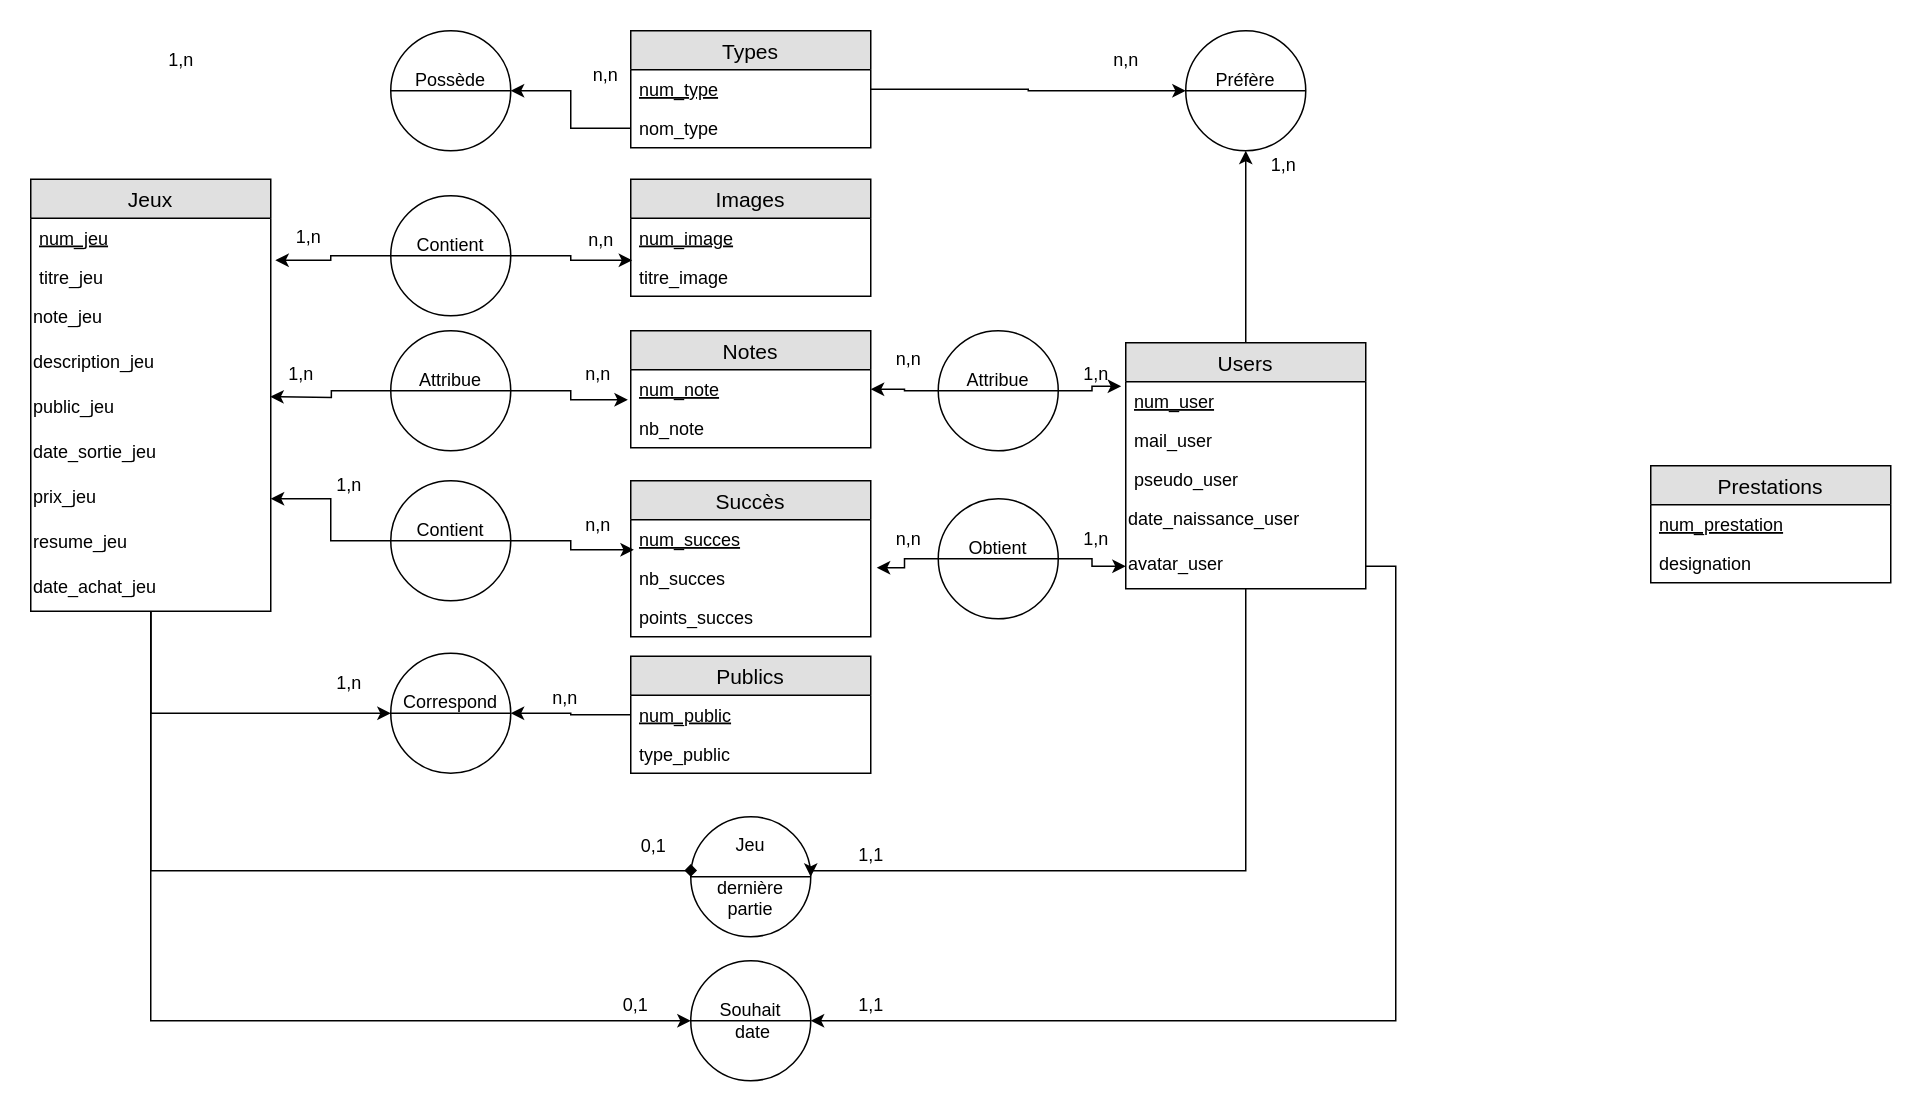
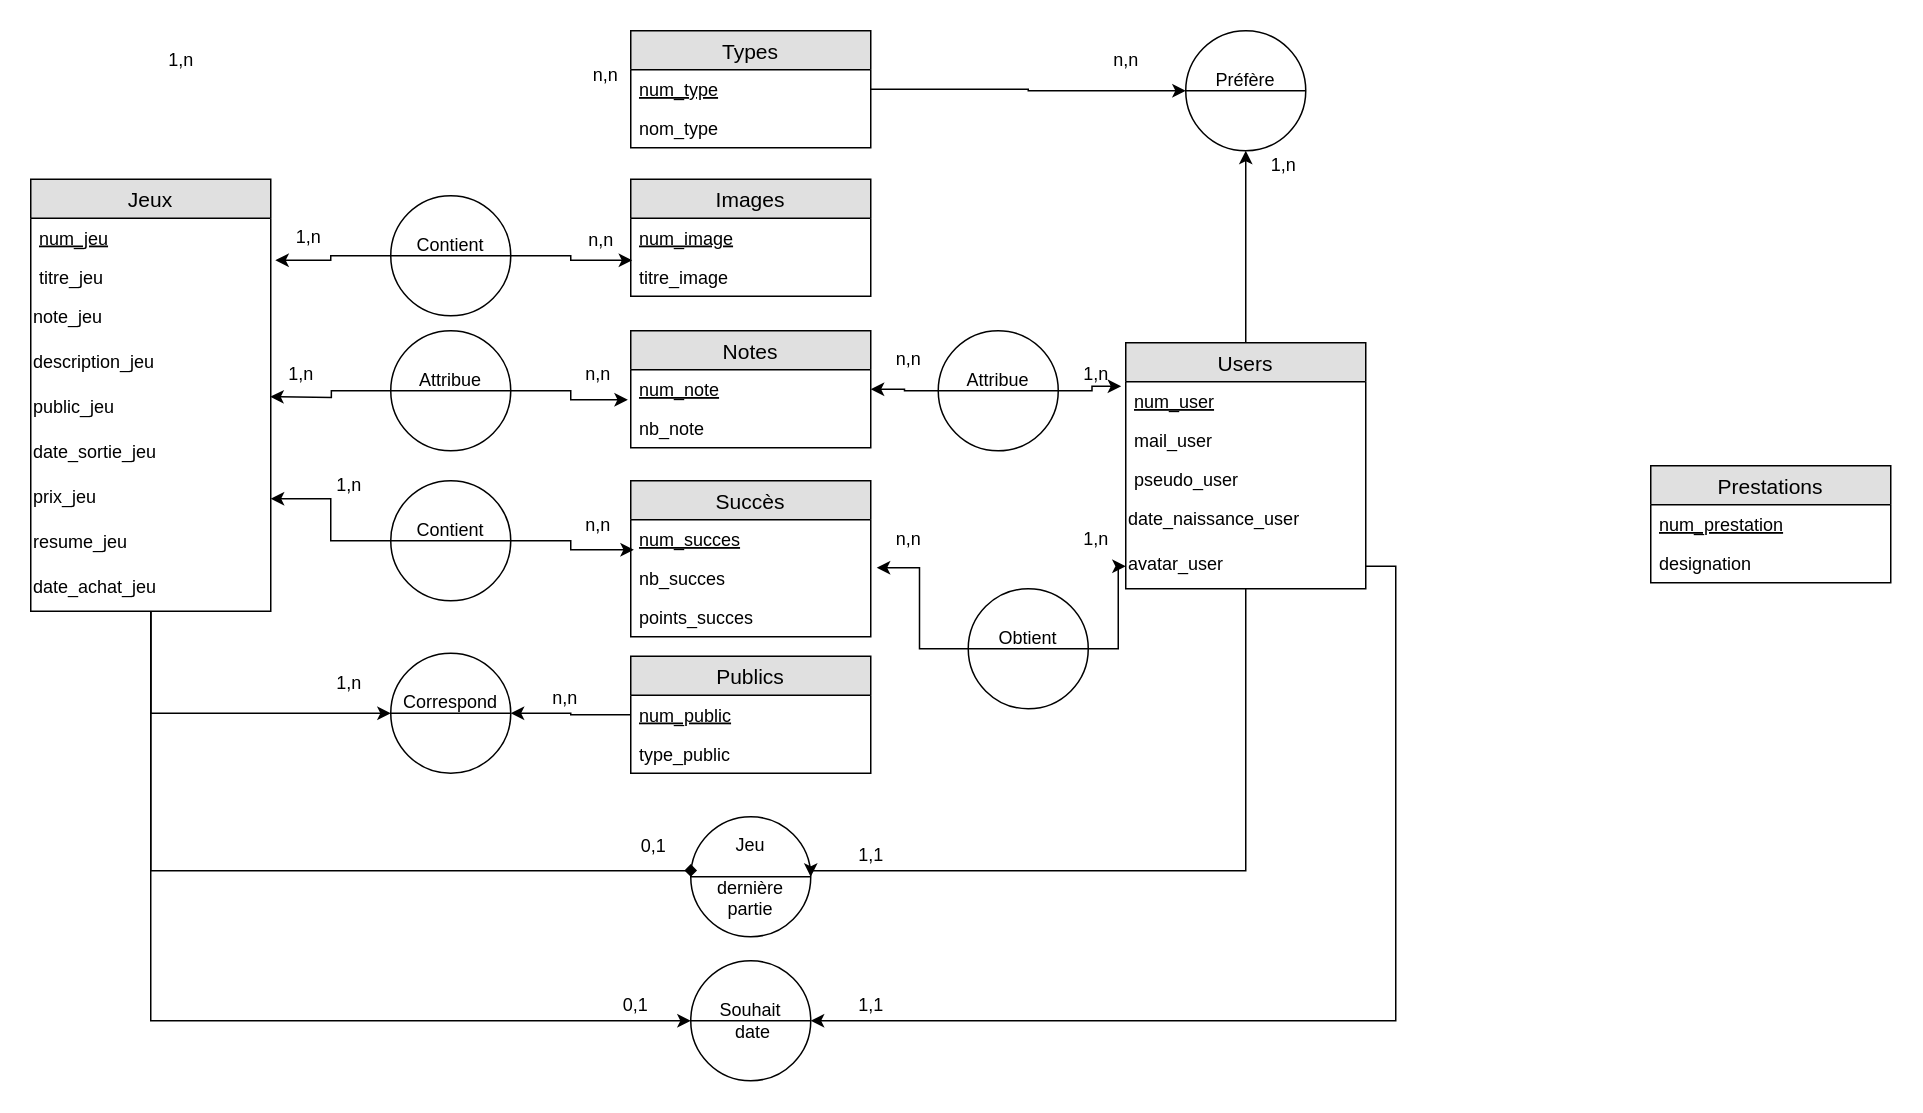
- <mxCell id="60" value="&lt;div&gt;Possède&lt;/div&gt;&lt;div&gt;&amp;nbsp; &lt;br&gt;&lt;/div&gt;" style="shape=lineEllipse;perimeter=ellipsePerimeter;whiteSpace=wrap;html=1;backgroundOutline=1;" vertex="1" parent="1"><mxGeometry x="260" y="20" width="80" height="80" as="geometry" /></mxCell>
- <mxCell id="61" style="edgeStyle=orthogonalEdgeStyle;rounded=0;orthogonalLoop=1;jettySize=auto;html=1;entryX=1;entryY=0.5;entryDx=0;entryDy=0;" edge="1" parent="1" source="59" target="60"><mxGeometry relative="1" as="geometry" /></mxCell>
- <mxCell id="35" value="&lt;div&gt;Obtient&lt;/div&gt;&lt;div&gt;&amp;nbsp;&lt;br&gt;&lt;/div&gt;" style="shape=lineEllipse;perimeter=ellipsePerimeter;whiteSpace=wrap;html=1;backgroundOutline=1;" parent="1" vertex="1"><mxGeometry x="625" y="332" width="80" height="80" as="geometry" /></mxCell>
+ <mxCell id="35" value="&lt;div&gt;Obtient&lt;/div&gt;&lt;div&gt;&amp;nbsp;&lt;br&gt;&lt;/div&gt;" style="shape=lineEllipse;perimeter=ellipsePerimeter;whiteSpace=wrap;html=1;backgroundOutline=1;" parent="1" vertex="1"><mxGeometry x="645" y="392" width="80" height="80" as="geometry" /></mxCell>
